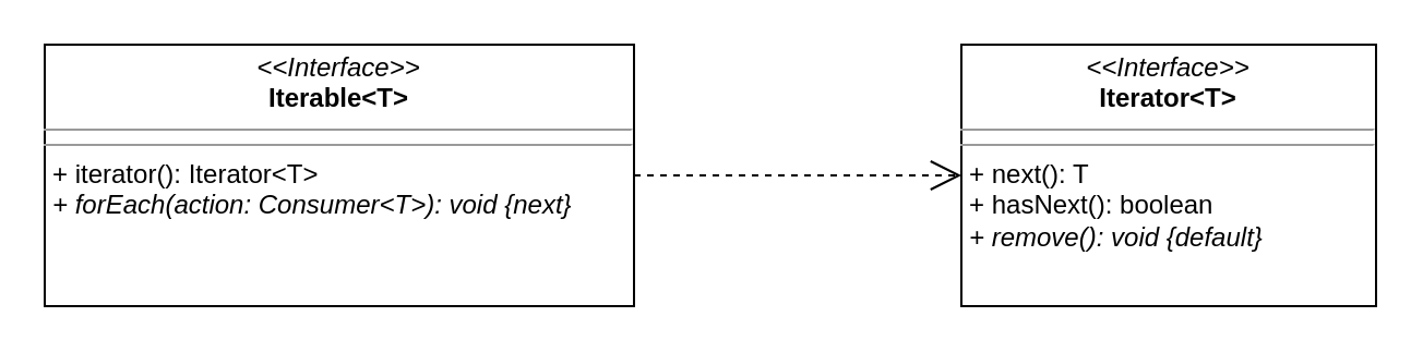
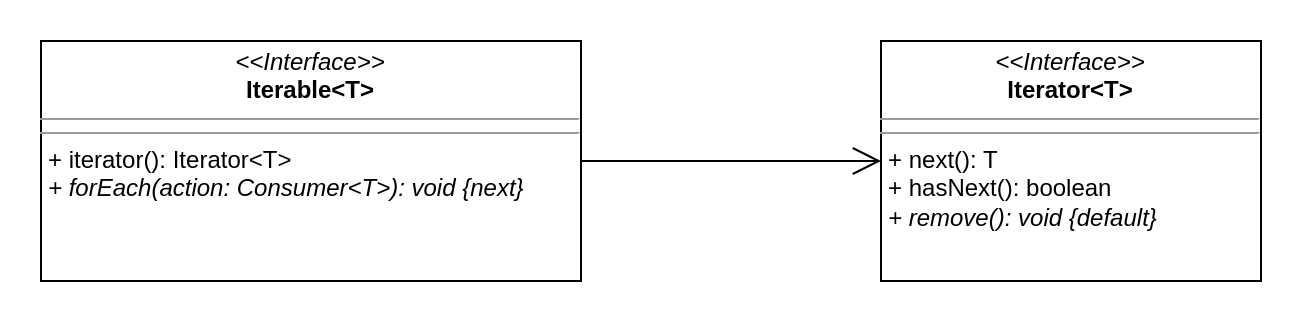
- <mxCell id="4" value="" style="endArrow=open;endFill=1;endSize=12;html=1;rounded=0;exitX=1;exitY=0.5;exitDx=0;exitDy=0;entryX=0;entryY=0.5;entryDx=0;entryDy=0;dashed=1;" parent="1" source="3" target="2" edge="1"><mxGeometry width="160" relative="1" as="geometry"><mxPoint x="290" y="190" as="sourcePoint" /><mxPoint x="450" y="190" as="targetPoint" /></mxGeometry></mxCell>
+ <mxCell id="4" value="" style="endArrow=open;endFill=1;endSize=12;html=1;rounded=0;exitX=1;exitY=0.5;exitDx=0;exitDy=0;entryX=0;entryY=0.5;entryDx=0;entryDy=0;" parent="1" source="3" target="2" edge="1"><mxGeometry width="160" relative="1" as="geometry"><mxPoint x="290" y="190" as="sourcePoint" /><mxPoint x="450" y="190" as="targetPoint" /></mxGeometry></mxCell>
